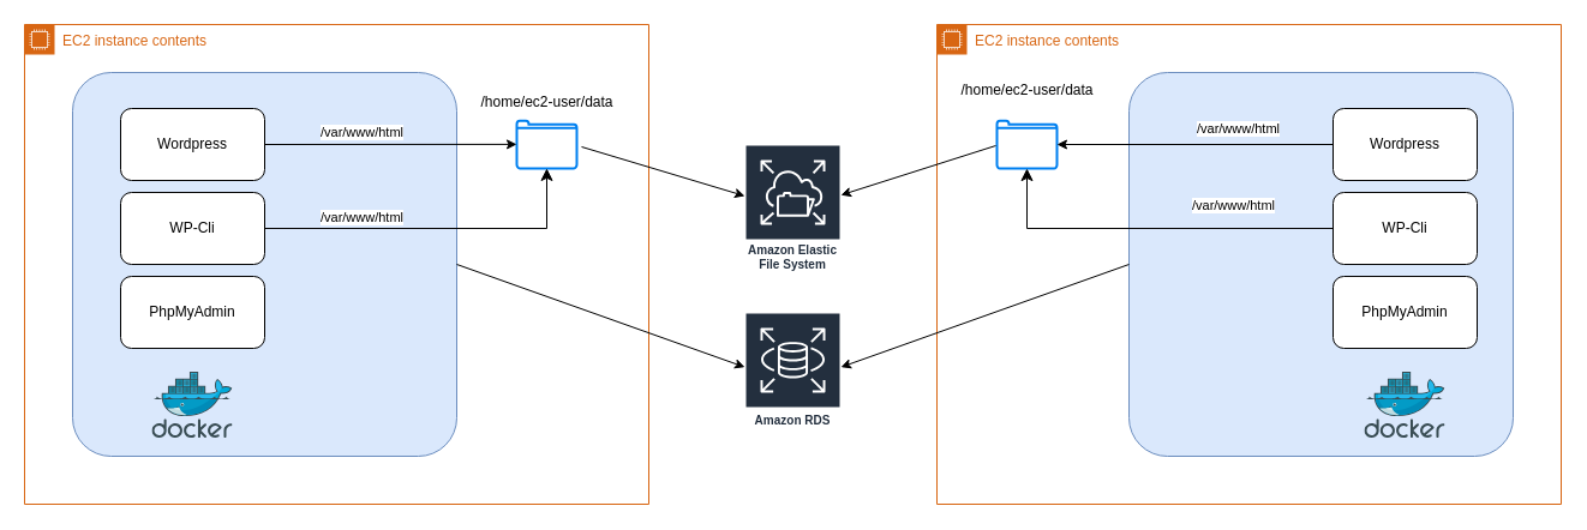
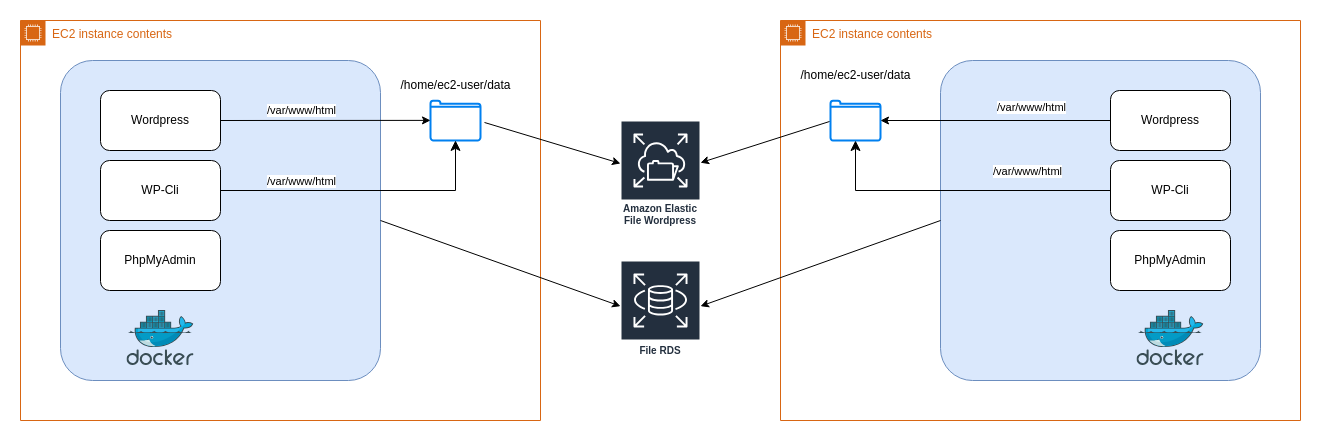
- <mxCell id="14" value="Amazon Elastic File System" style="sketch=0;outlineConnect=0;fontColor=#232F3E;gradientColor=none;strokeColor=#ffffff;fillColor=#232F3E;dashed=0;verticalLabelPosition=middle;verticalAlign=bottom;align=center;html=1;whiteSpace=wrap;fontSize=10;fontStyle=1;spacing=3;shape=mxgraph.aws4.productIcon;prIcon=mxgraph.aws4.elastic_file_system;" vertex="1" parent="1"><mxGeometry x="620" y="120" width="80" height="110" as="geometry" /></mxCell>
+ <mxCell id="14" value="Amazon Elastic File Wordpress" style="sketch=0;outlineConnect=0;fontColor=#232F3E;gradientColor=none;strokeColor=#ffffff;fillColor=#232F3E;dashed=0;verticalLabelPosition=middle;verticalAlign=bottom;align=center;html=1;whiteSpace=wrap;fontSize=10;fontStyle=1;spacing=3;shape=mxgraph.aws4.productIcon;prIcon=mxgraph.aws4.elastic_file_system;" vertex="1" parent="1"><mxGeometry x="620" y="120" width="80" height="110" as="geometry" /></mxCell>
- <mxCell id="31" value="Amazon RDS" style="sketch=0;outlineConnect=0;fontColor=#232F3E;gradientColor=none;strokeColor=#ffffff;fillColor=#232F3E;dashed=0;verticalLabelPosition=middle;verticalAlign=bottom;align=center;html=1;whiteSpace=wrap;fontSize=10;fontStyle=1;spacing=3;shape=mxgraph.aws4.productIcon;prIcon=mxgraph.aws4.rds;" vertex="1" parent="1"><mxGeometry x="620" y="260" width="80" height="100" as="geometry" /></mxCell>
+ <mxCell id="31" value="File RDS" style="sketch=0;outlineConnect=0;fontColor=#232F3E;gradientColor=none;strokeColor=#ffffff;fillColor=#232F3E;dashed=0;verticalLabelPosition=middle;verticalAlign=bottom;align=center;html=1;whiteSpace=wrap;fontSize=10;fontStyle=1;spacing=3;shape=mxgraph.aws4.productIcon;prIcon=mxgraph.aws4.rds;" vertex="1" parent="1"><mxGeometry x="620" y="260" width="80" height="100" as="geometry" /></mxCell>
